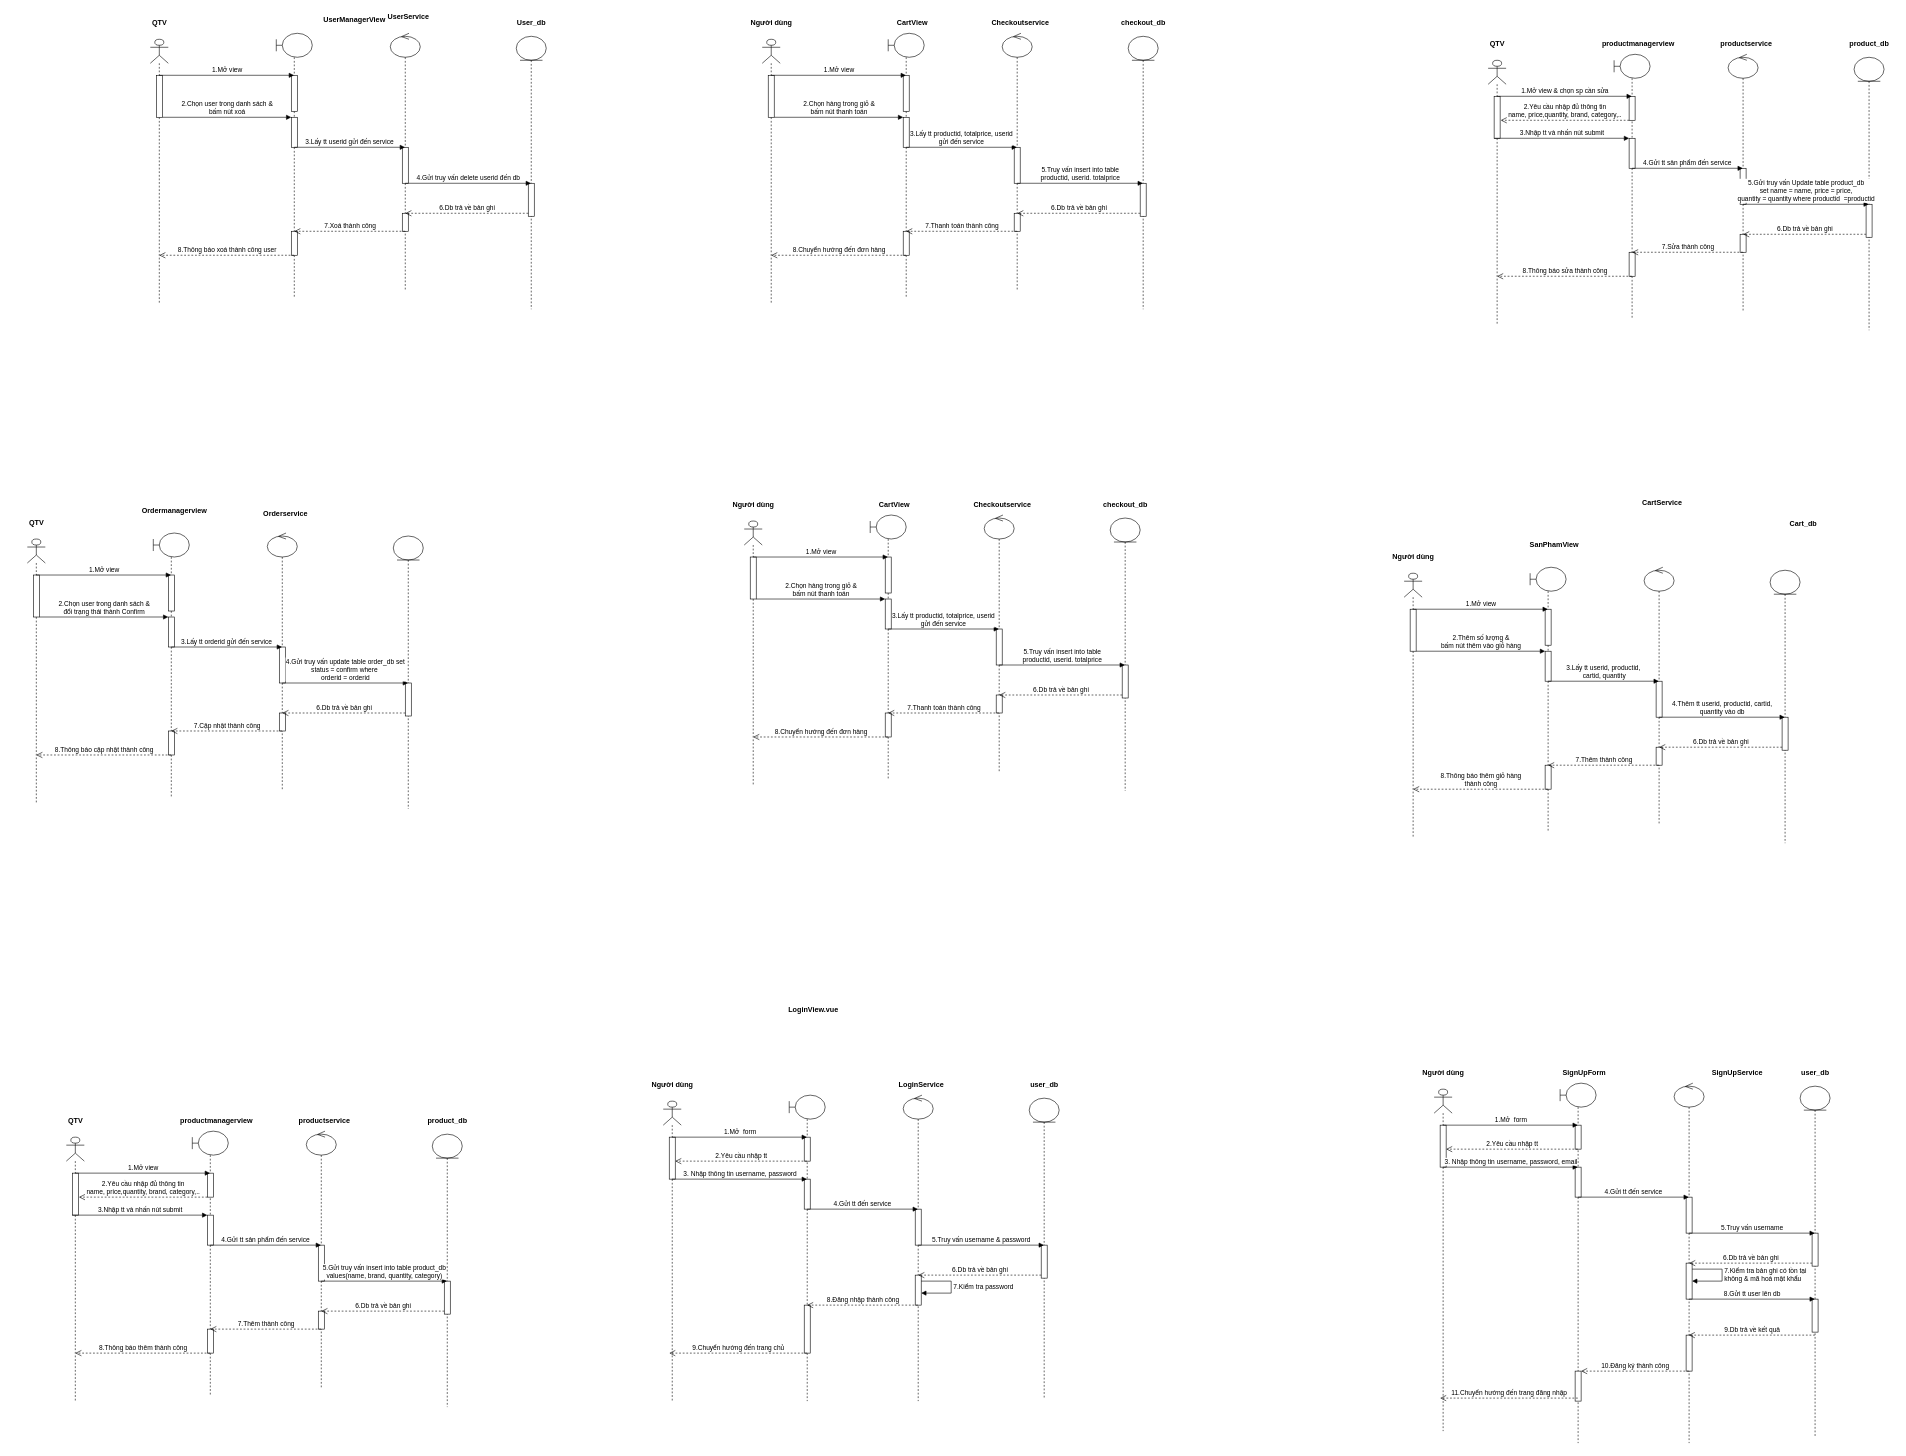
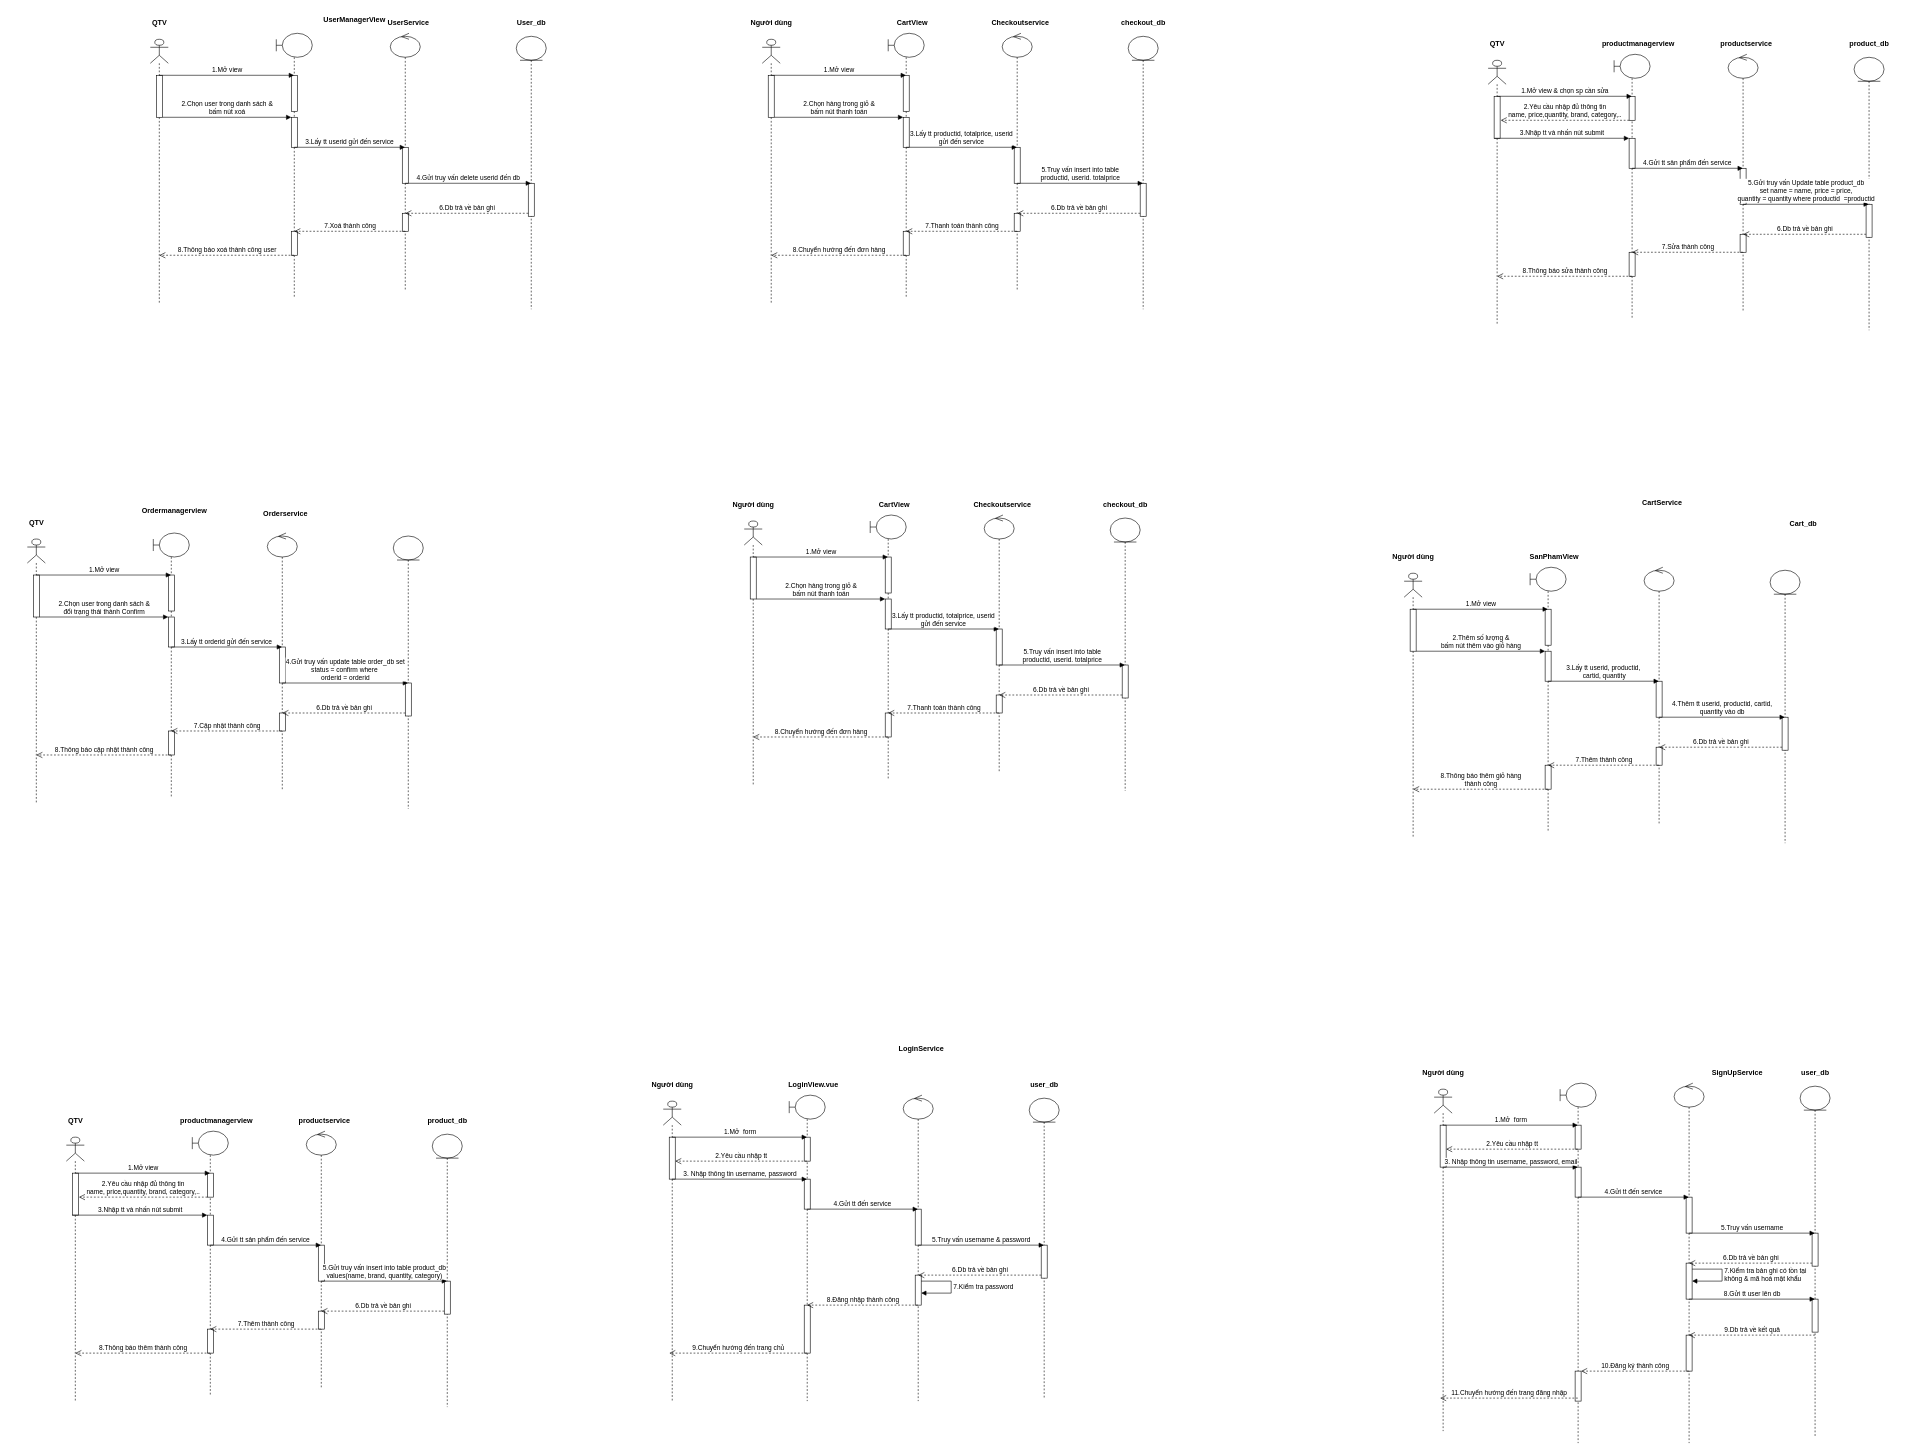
- <mxCell id="133" value="UserService" style="text;align=center;fontStyle=1;verticalAlign=middle;spacingLeft=3;spacingRight=3;strokeColor=none;rotatable=0;points=[[0,0.5],[1,0.5]];portConstraint=eastwest;html=1;" vertex="1" parent="1"><mxGeometry x="640" y="15" width="80" height="26" as="geometry" /></mxCell>
+ <mxCell id="133" value="UserService" style="text;align=center;fontStyle=1;verticalAlign=middle;spacingLeft=3;spacingRight=3;strokeColor=none;rotatable=0;points=[[0,0.5],[1,0.5]];portConstraint=eastwest;html=1;" vertex="1" parent="1"><mxGeometry x="640" y="25" width="80" height="26" as="geometry" /></mxCell>
- <mxCell id="66" value="SanPhamView" style="text;align=center;fontStyle=1;verticalAlign=middle;spacingLeft=3;spacingRight=3;strokeColor=none;rotatable=0;points=[[0,0.5],[1,0.5]];portConstraint=eastwest;html=1;" vertex="1" parent="1"><mxGeometry x="2550" y="895" width="80" height="26" as="geometry" /></mxCell>
+ <mxCell id="66" value="SanPhamView" style="text;align=center;fontStyle=1;verticalAlign=middle;spacingLeft=3;spacingRight=3;strokeColor=none;rotatable=0;points=[[0,0.5],[1,0.5]];portConstraint=eastwest;html=1;" vertex="1" parent="1"><mxGeometry x="2550" y="915" width="80" height="26" as="geometry" /></mxCell>
- <mxCell id="15" value="LoginView.vue" style="text;align=center;fontStyle=1;verticalAlign=middle;spacingLeft=3;spacingRight=3;strokeColor=none;rotatable=0;points=[[0,0.5],[1,0.5]];portConstraint=eastwest;html=1;" vertex="1" parent="1"><mxGeometry x="1315" y="1670" width="80" height="26" as="geometry" /></mxCell>
+ <mxCell id="15" value="LoginView.vue" style="text;align=center;fontStyle=1;verticalAlign=middle;spacingLeft=3;spacingRight=3;strokeColor=none;rotatable=0;points=[[0,0.5],[1,0.5]];portConstraint=eastwest;html=1;" vertex="1" parent="1"><mxGeometry x="1315" y="1795" width="80" height="26" as="geometry" /></mxCell>
- <mxCell id="41" value="SignUpForm" style="text;align=center;fontStyle=1;verticalAlign=middle;spacingLeft=3;spacingRight=3;strokeColor=none;rotatable=0;points=[[0,0.5],[1,0.5]];portConstraint=eastwest;html=1;" vertex="1" parent="1"><mxGeometry x="2600" y="1775" width="80" height="26" as="geometry" /></mxCell>
- <mxCell id="16" value="LoginService" style="text;align=center;fontStyle=1;verticalAlign=middle;spacingLeft=3;spacingRight=3;strokeColor=none;rotatable=0;points=[[0,0.5],[1,0.5]];portConstraint=eastwest;html=1;" vertex="1" parent="1"><mxGeometry x="1495" y="1795" width="80" height="26" as="geometry" /></mxCell>
+ <mxCell id="16" value="LoginService" style="text;align=center;fontStyle=1;verticalAlign=middle;spacingLeft=3;spacingRight=3;strokeColor=none;rotatable=0;points=[[0,0.5],[1,0.5]];portConstraint=eastwest;html=1;" vertex="1" parent="1"><mxGeometry x="1495" y="1735" width="80" height="26" as="geometry" /></mxCell>
